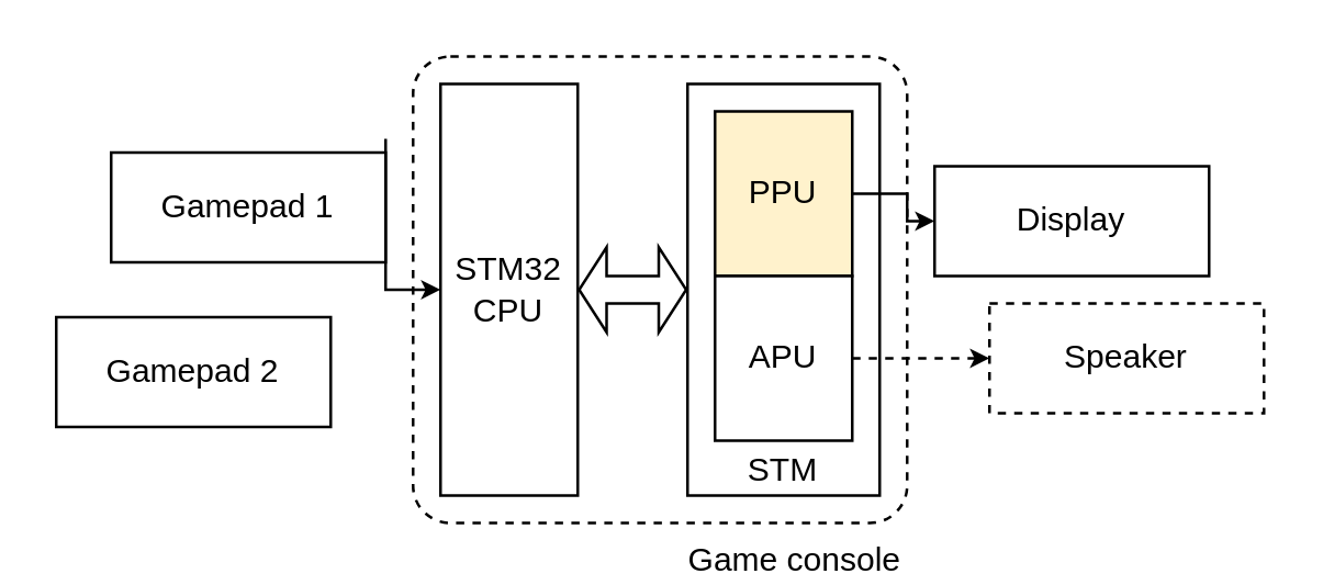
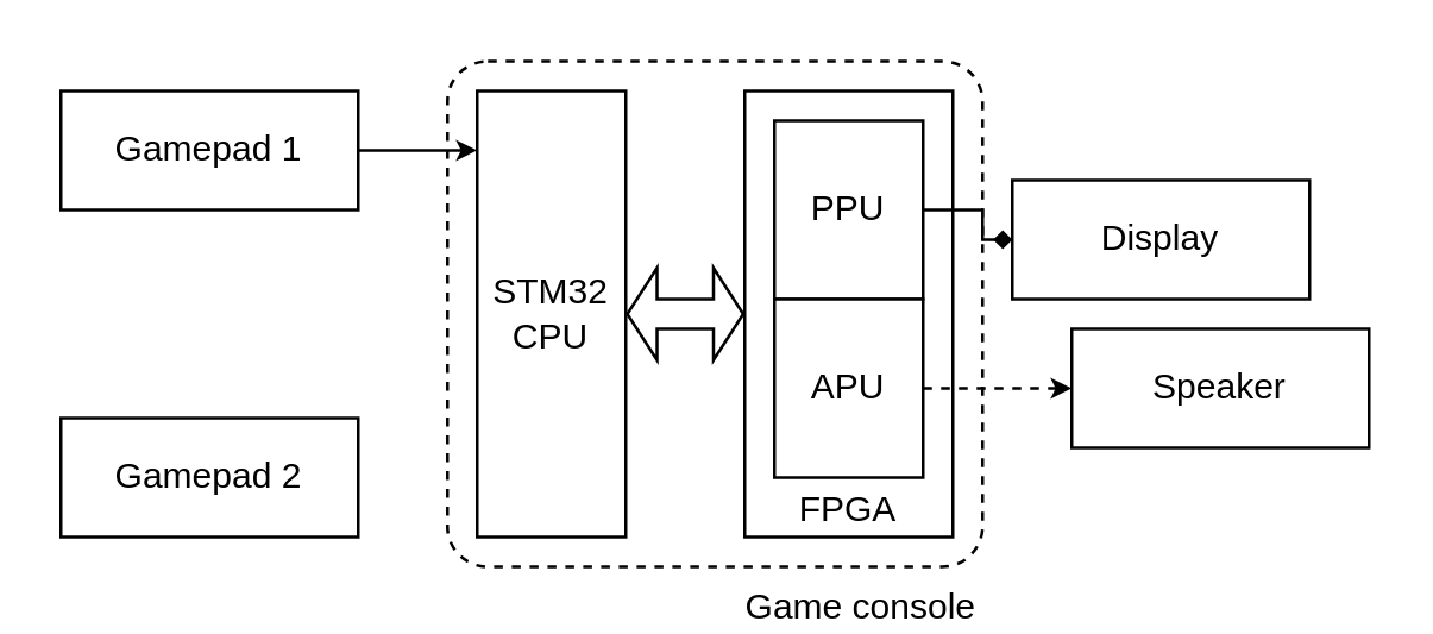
- <mxCell id="12" value="PPU" style="rounded=0;whiteSpace=wrap;html=1;fillColor=#fff2cc;" vertex="1" parent="1"><mxGeometry x="260" y="40" width="50" height="60" as="geometry" /></mxCell>
+ <mxCell id="12" value="PPU" style="rounded=0;whiteSpace=wrap;html=1;" vertex="1" parent="1"><mxGeometry x="260" y="40" width="50" height="60" as="geometry" /></mxCell>
- <mxCell id="6" value="Gamepad 1" style="rounded=0;whiteSpace=wrap;html=1;" vertex="1" parent="1"><mxGeometry x="40" y="55" width="100" height="40" as="geometry" /></mxCell>
+ <mxCell id="6" value="Gamepad 1" style="rounded=0;whiteSpace=wrap;html=1;" vertex="1" parent="1"><mxGeometry y="30" width="100" height="40" as="geometry" x="20" /></mxCell>
- <mxCell id="11" style="edgeStyle=orthogonalEdgeStyle;rounded=0;orthogonalLoop=1;jettySize=auto;html=1;strokeWidth=1;startArrow=none;startFill=0;endSize=4;startSize=4;" edge="1" parent="1" source="12" target="8"><mxGeometry relative="1" as="geometry" /></mxCell>
+ <mxCell id="11" style="edgeStyle=orthogonalEdgeStyle;rounded=0;orthogonalLoop=1;jettySize=auto;html=1;strokeWidth=1;startArrow=none;startFill=0;endSize=4;startSize=4;endArrow=diamond;" edge="1" parent="1" source="12" target="8"><mxGeometry relative="1" as="geometry" /></mxCell>
- <mxCell id="10" value="Speaker" style="rounded=0;whiteSpace=wrap;html=1;dashed=1;" vertex="1" parent="1"><mxGeometry x="360" y="110" width="100" height="40" as="geometry" /></mxCell>
+ <mxCell id="10" value="Speaker" style="rounded=0;whiteSpace=wrap;html=1;" vertex="1" parent="1"><mxGeometry x="360" y="110" width="100" height="40" as="geometry" /></mxCell>
- <mxCell id="7" value="Gamepad 2" style="rounded=0;whiteSpace=wrap;html=1;glass=0;" vertex="1" parent="1"><mxGeometry x="20" y="115" width="100" height="40" as="geometry" /></mxCell>
+ <mxCell id="7" value="Gamepad 2" style="rounded=0;whiteSpace=wrap;html=1;glass=0;" vertex="1" parent="1"><mxGeometry y="140" width="100" height="40" as="geometry" x="20" /></mxCell>
- <mxCell id="9" value="STM" style="rounded=0;whiteSpace=wrap;html=1;verticalAlign=bottom;" vertex="1" parent="1"><mxGeometry x="250" y="30" width="70" height="150" as="geometry" /></mxCell>
+ <mxCell id="9" value="FPGA" style="rounded=0;whiteSpace=wrap;html=1;verticalAlign=bottom;" vertex="1" parent="1"><mxGeometry x="250" y="30" width="70" height="150" as="geometry" /></mxCell>
